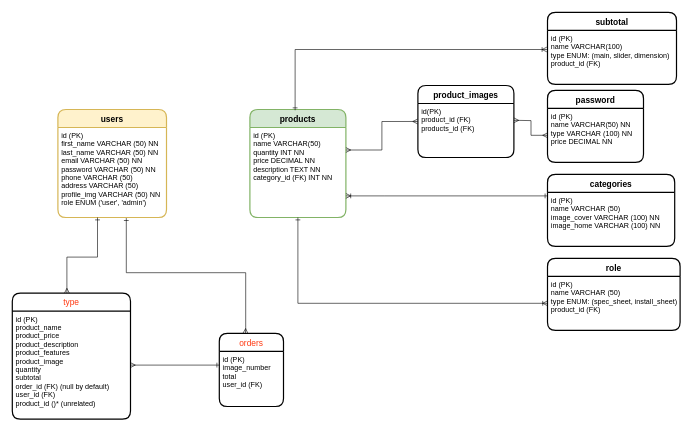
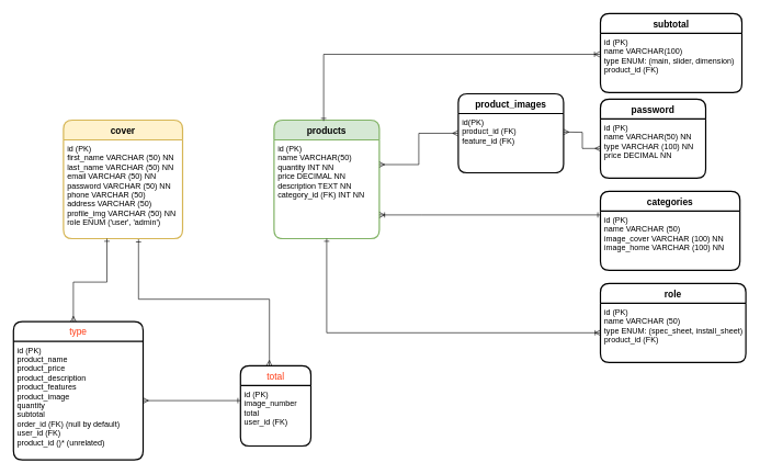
- <mxCell id="3" value="id(PK)&#10;product_id (FK)&#10;products_id (FK)" style="align=left;strokeColor=none;fillColor=none;spacingLeft=4;fontSize=12;verticalAlign=top;resizable=0;rotatable=0;part=1;" parent="2" vertex="1"><mxGeometry y="30" width="160" height="90" as="geometry" /></mxCell>
+ <mxCell id="3" value="id(PK)&#10;product_id (FK)&#10;feature_id (FK)" style="align=left;strokeColor=none;fillColor=none;spacingLeft=4;fontSize=12;verticalAlign=top;resizable=0;rotatable=0;part=1;" parent="2" vertex="1"><mxGeometry y="30" width="160" height="90" as="geometry" /></mxCell>
- <mxCell id="18" value="users" style="swimlane;childLayout=stackLayout;horizontal=1;startSize=30;horizontalStack=0;rounded=1;fontSize=14;fontStyle=1;strokeWidth=2;resizeParent=0;resizeLast=1;shadow=0;dashed=0;align=center;fillColor=#fff2cc;strokeColor=#d6b656;" parent="1" vertex="1"><mxGeometry x="96" y="182" width="181" height="180" as="geometry" /></mxCell>
+ <mxCell id="18" value="cover" style="swimlane;childLayout=stackLayout;horizontal=1;startSize=30;horizontalStack=0;rounded=1;fontSize=14;fontStyle=1;strokeWidth=2;resizeParent=0;resizeLast=1;shadow=0;dashed=0;align=center;fillColor=#fff2cc;strokeColor=#d6b656;" parent="1" vertex="1"><mxGeometry x="96" y="182" width="181" height="180" as="geometry" /></mxCell>
- <mxCell id="23" value="orders" style="swimlane;childLayout=stackLayout;horizontal=1;startSize=30;horizontalStack=0;rounded=1;fontSize=14;fontStyle=0;strokeWidth=2;resizeParent=0;resizeLast=1;shadow=0;dashed=0;align=center;fontColor=#FF3912;" parent="1" vertex="1"><mxGeometry x="365" y="555" width="107" height="122" as="geometry" /></mxCell>
+ <mxCell id="23" value="total" style="swimlane;childLayout=stackLayout;horizontal=1;startSize=30;horizontalStack=0;rounded=1;fontSize=14;fontStyle=0;strokeWidth=2;resizeParent=0;resizeLast=1;shadow=0;dashed=0;align=center;fontColor=#FF3912;" parent="1" vertex="1"><mxGeometry x="365" y="555" width="107" height="122" as="geometry" /></mxCell>
